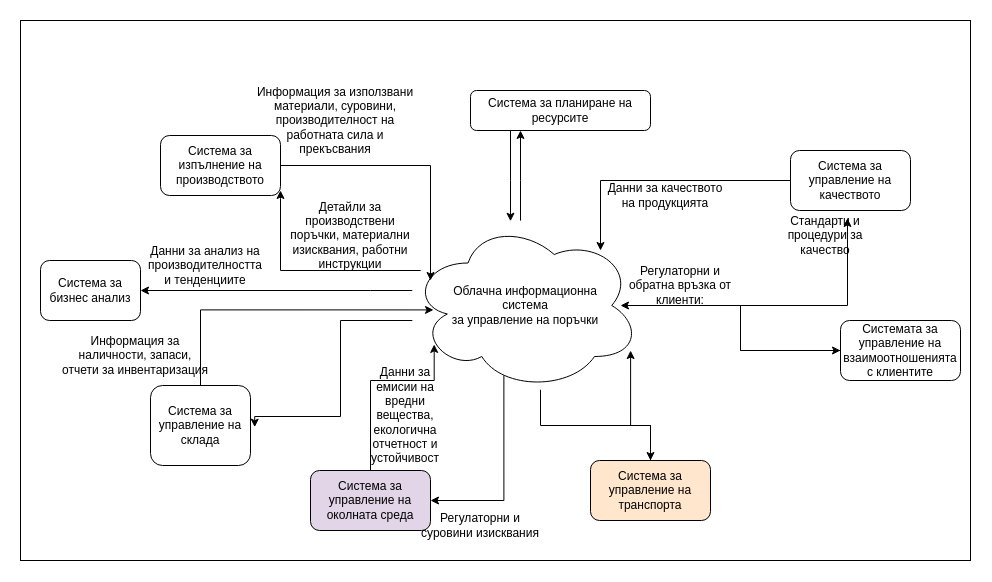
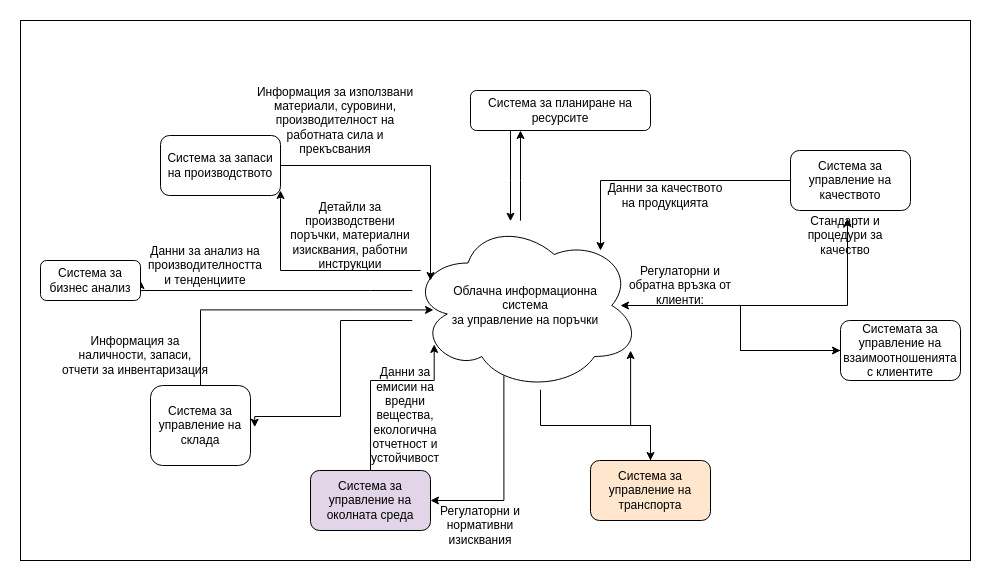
- <mxCell id="13" value="Системa за изпълнение на производството" style="rounded=1;whiteSpace=wrap;html=1;" parent="1" vertex="1"><mxGeometry y="135" width="120" height="60" as="geometry" x="160" /></mxCell>
+ <mxCell id="13" value="Системa за запаси на производството" style="rounded=1;whiteSpace=wrap;html=1;" parent="1" vertex="1"><mxGeometry y="135" width="120" height="60" as="geometry" x="160" /></mxCell>
- <mxCell id="30" value="Стандарти и процедури за качество" style="text;html=1;align=center;verticalAlign=middle;whiteSpace=wrap;rounded=0;" parent="1" vertex="1"><mxGeometry x="770" y="220" width="110" height="30" as="geometry" /></mxCell>
+ <mxCell id="30" value="Стандарти и процедури за качество" style="text;html=1;align=center;verticalAlign=middle;whiteSpace=wrap;rounded=0;" parent="1" vertex="1"><mxGeometry x="790" y="220" width="110" height="30" as="geometry" /></mxCell>
- <mxCell id="17" value="Система за бизнес анализ" style="rounded=1;whiteSpace=wrap;html=1;" parent="1" vertex="1"><mxGeometry x="40" y="260" width="100" height="60" as="geometry" /></mxCell>
+ <mxCell id="17" value="Система за бизнес анализ" style="rounded=1;whiteSpace=wrap;html=1;" parent="1" vertex="1"><mxGeometry x="40" y="260" width="100" height="40" as="geometry" /></mxCell>
- <mxCell id="34" value="Регулаторни и суровини изисквания" style="text;html=1;align=center;verticalAlign=middle;whiteSpace=wrap;rounded=0;" parent="1" vertex="1"><mxGeometry x="420" y="510" width="120" height="30" as="geometry" /></mxCell>
+ <mxCell id="34" value="Регулаторни и нормативни изисквания" style="text;html=1;align=center;verticalAlign=middle;whiteSpace=wrap;rounded=0;" parent="1" vertex="1"><mxGeometry x="420" y="510" width="120" height="30" as="geometry" /></mxCell>
